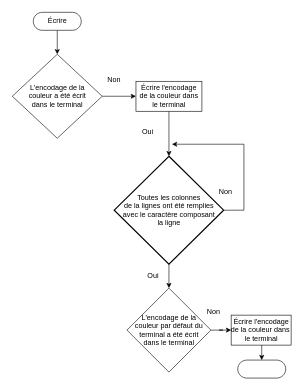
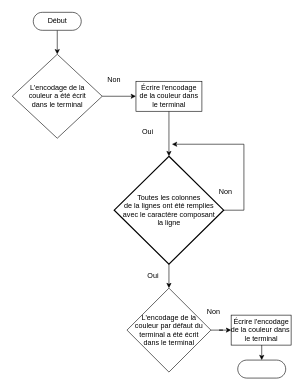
- <mxCell id="3" value="Écrire" style="html=1;dashed=0;whitespace=wrap;shape=mxgraph.dfd.start" parent="1" vertex="1"><mxGeometry x="55" y="20" width="80" height="30" as="geometry" /></mxCell>
+ <mxCell id="3" value="Début" style="html=1;dashed=0;whitespace=wrap;shape=mxgraph.dfd.start" parent="1" vertex="1"><mxGeometry x="55" y="20" width="80" height="30" as="geometry" /></mxCell>
